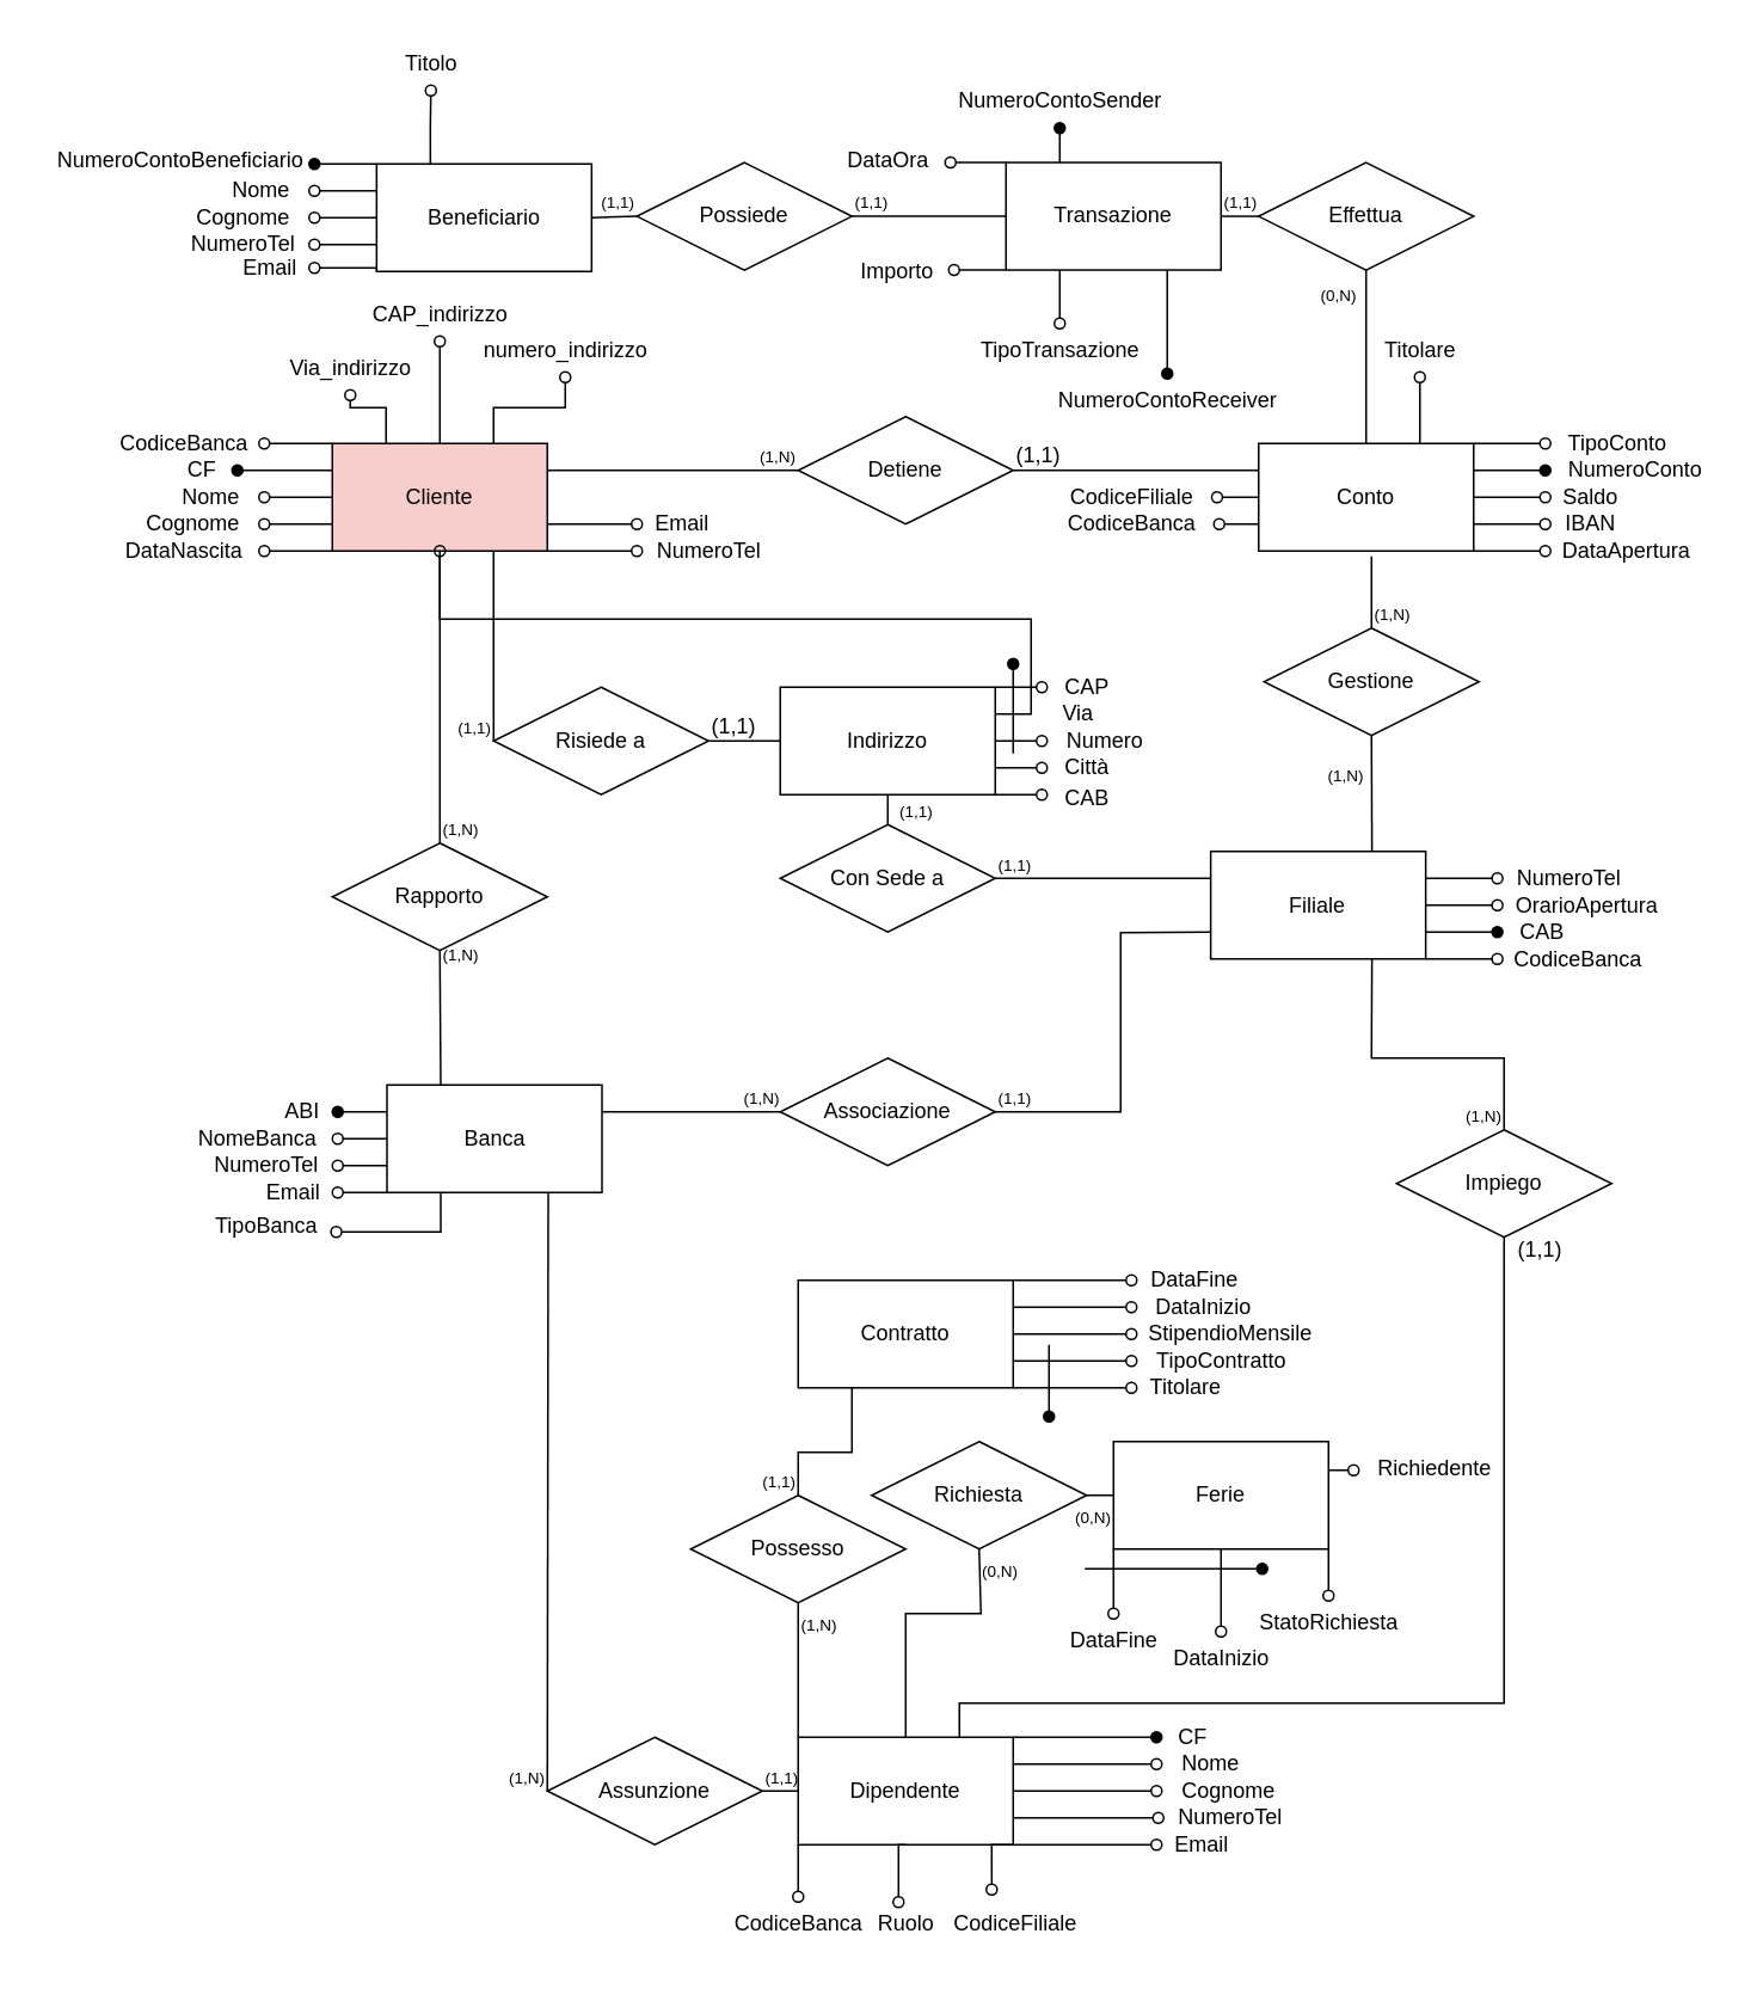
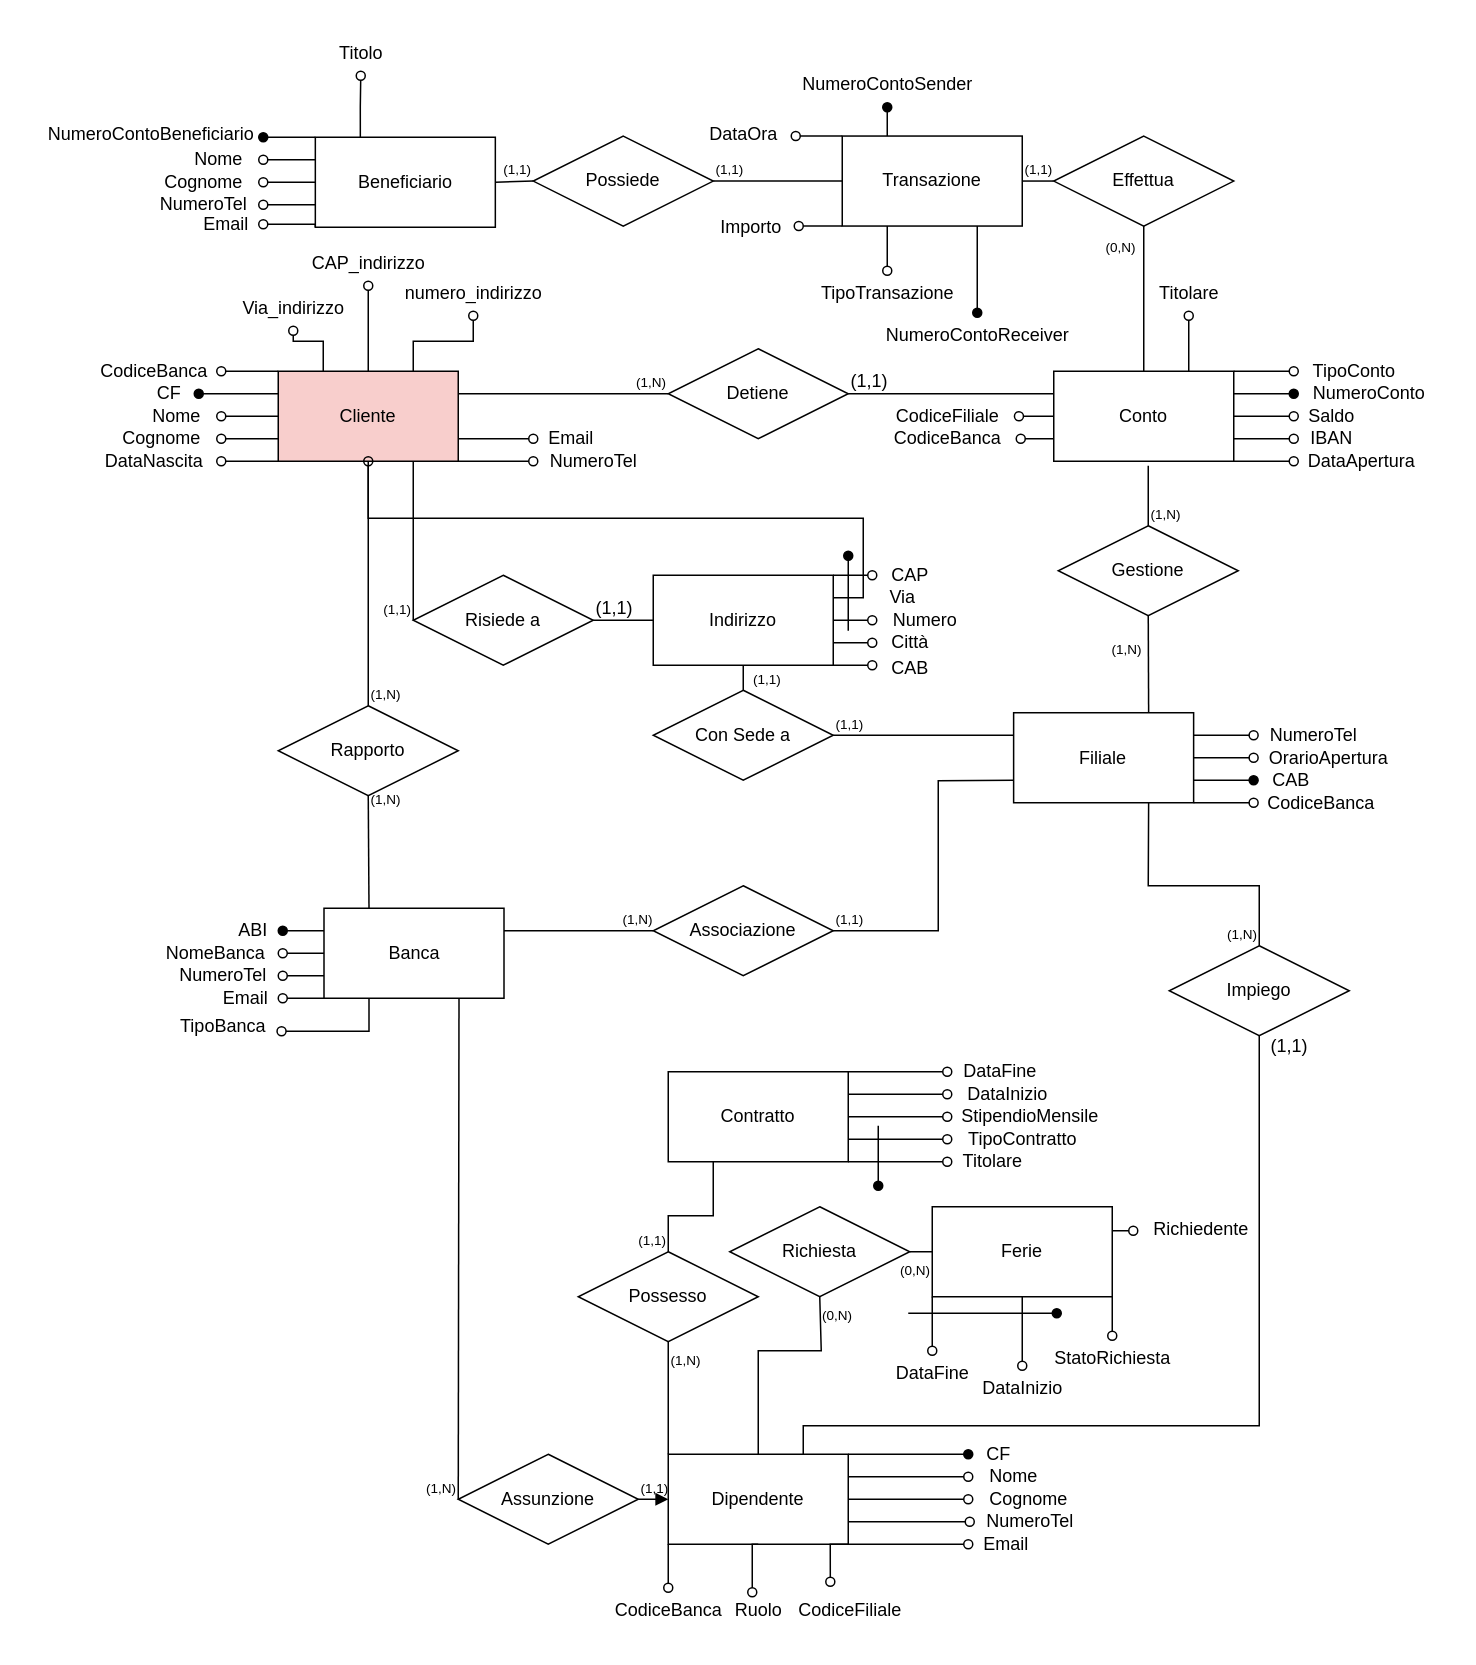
- <mxCell id="77" value="" style="endArrow=none;html=1;rounded=0;entryX=0;entryY=0.5;entryDx=0;entryDy=0;exitX=1;exitY=0.5;exitDx=0;exitDy=0;" parent="1" source="74" target="51" edge="1"><mxGeometry relative="1" as="geometry"><mxPoint x="165" y="1068" as="sourcePoint" /><mxPoint x="365" y="999" as="targetPoint" /></mxGeometry></mxCell>
+ <mxCell id="77" value="" style="endArrow=block;html=1;rounded=0;entryX=0;entryY=0.5;entryDx=0;entryDy=0;exitX=1;exitY=0.5;exitDx=0;exitDy=0;" parent="1" source="74" target="51" edge="1"><mxGeometry relative="1" as="geometry"><mxPoint x="165" y="1068" as="sourcePoint" /><mxPoint x="365" y="999" as="targetPoint" /></mxGeometry></mxCell>
